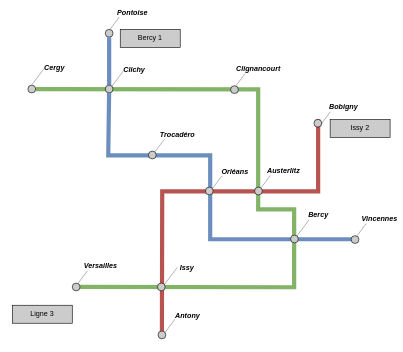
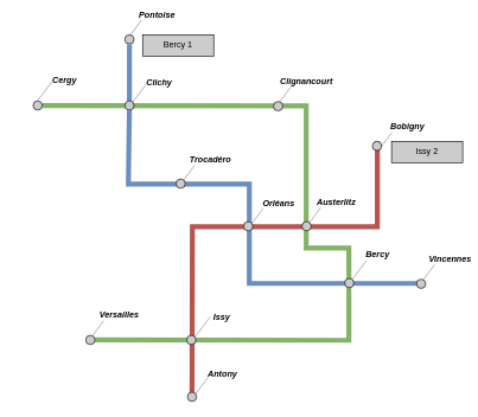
- <mxCell id="7" value="Ligne 3" style="rounded=0;whiteSpace=wrap;html=1;fillColor=#CCCCCC;" parent="1" vertex="1"><mxGeometry x="20" y="508" width="100" height="30" as="geometry" /></mxCell>
